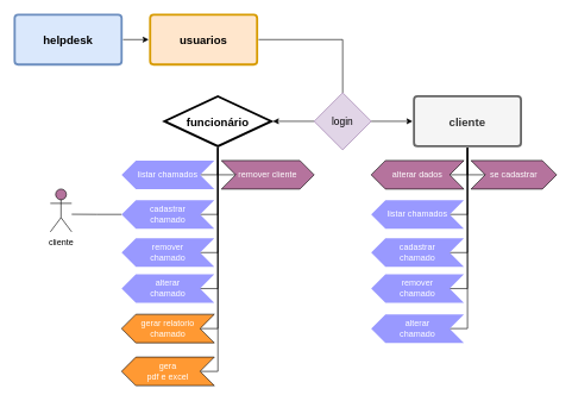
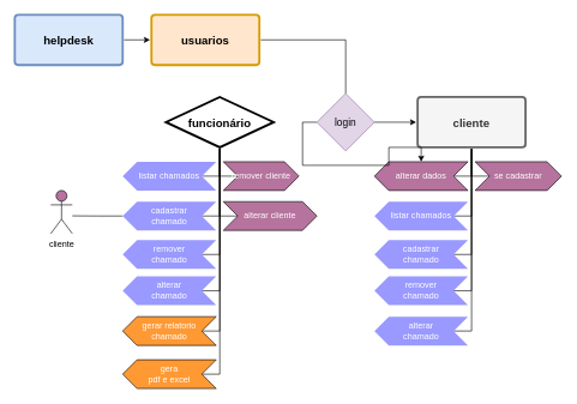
- <mxCell id="31" style="edgeStyle=orthogonalEdgeStyle;rounded=0;orthogonalLoop=1;jettySize=auto;html=1;exitX=0;exitY=0.5;exitDx=0;exitDy=0;entryX=1;entryY=0.5;entryDx=0;entryDy=0;fontColor=#FFFFFF;" edge="1" parent="1" source="33" target="14"><mxGeometry relative="1" as="geometry" /></mxCell>
+ <mxCell id="31" style="edgeStyle=orthogonalEdgeStyle;rounded=0;orthogonalLoop=1;jettySize=auto;html=1;exitX=0;exitY=0.5;exitDx=0;exitDy=0;fontColor=#FFFFFF;" edge="1" parent="1" source="33" target="30"><mxGeometry relative="1" as="geometry" /></mxCell>
- <mxCell id="23" value="&lt;font color=&quot;#ffffff&quot;&gt;remover cliente&lt;/font&gt;" style="shape=step;perimeter=stepPerimeter;whiteSpace=wrap;html=1;fixedSize=1;fillColor=#B5739D;gradientColor=none;" vertex="1" parent="1"><mxGeometry x="310" y="224.5" width="130" height="40" as="geometry" /></mxCell>
+ <mxCell id="23" value="&lt;font color=&quot;#ffffff&quot;&gt;remover cliente&lt;/font&gt;" style="shape=step;perimeter=stepPerimeter;whiteSpace=wrap;html=1;fixedSize=1;fillColor=#B5739D;gradientColor=none;" vertex="1" parent="1"><mxGeometry x="310" y="224.5" width="105" height="40" as="geometry" /></mxCell>
+ <mxCell id="8" style="edgeStyle=orthogonalEdgeStyle;rounded=0;orthogonalLoop=1;jettySize=auto;html=1;exitX=0.5;exitY=1;exitDx=0;exitDy=0;entryX=0;entryY=0.5;entryDx=0;entryDy=0;fontColor=#FFFFFF;endArrow=none;endFill=0;" edge="1" parent="1" source="14" target="29"><mxGeometry relative="1" as="geometry"><Array as="points"><mxPoint x="305" y="300" /></Array></mxGeometry></mxCell>
+ <mxCell id="29" value="&lt;font color=&quot;#ffffff&quot;&gt;alterar cliente&lt;/font&gt;" style="shape=step;perimeter=stepPerimeter;whiteSpace=wrap;html=1;fixedSize=1;fillColor=#B5739D;gradientColor=none;" vertex="1" parent="1"><mxGeometry x="310" y="280" width="130" height="40" as="geometry" /></mxCell>
